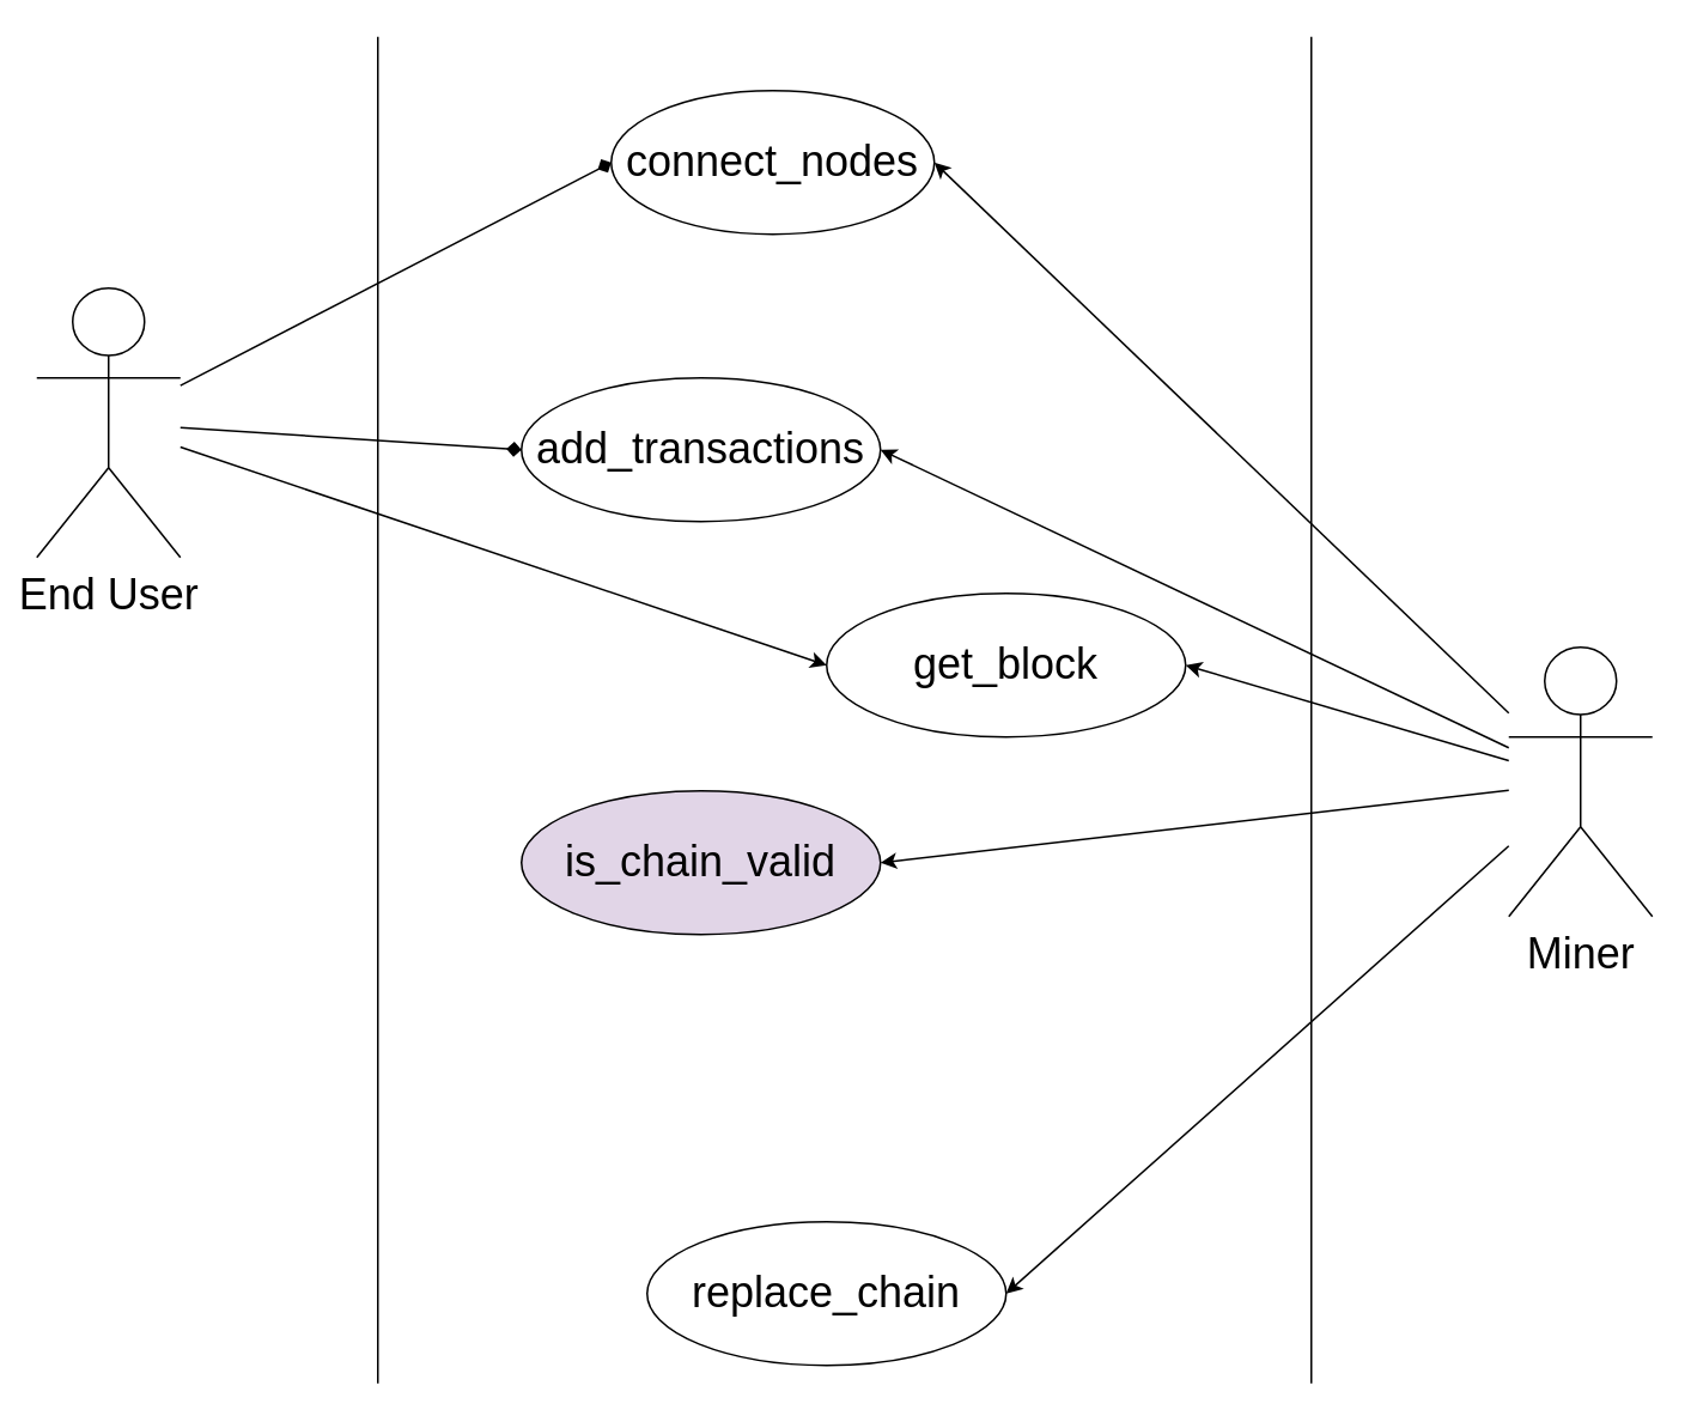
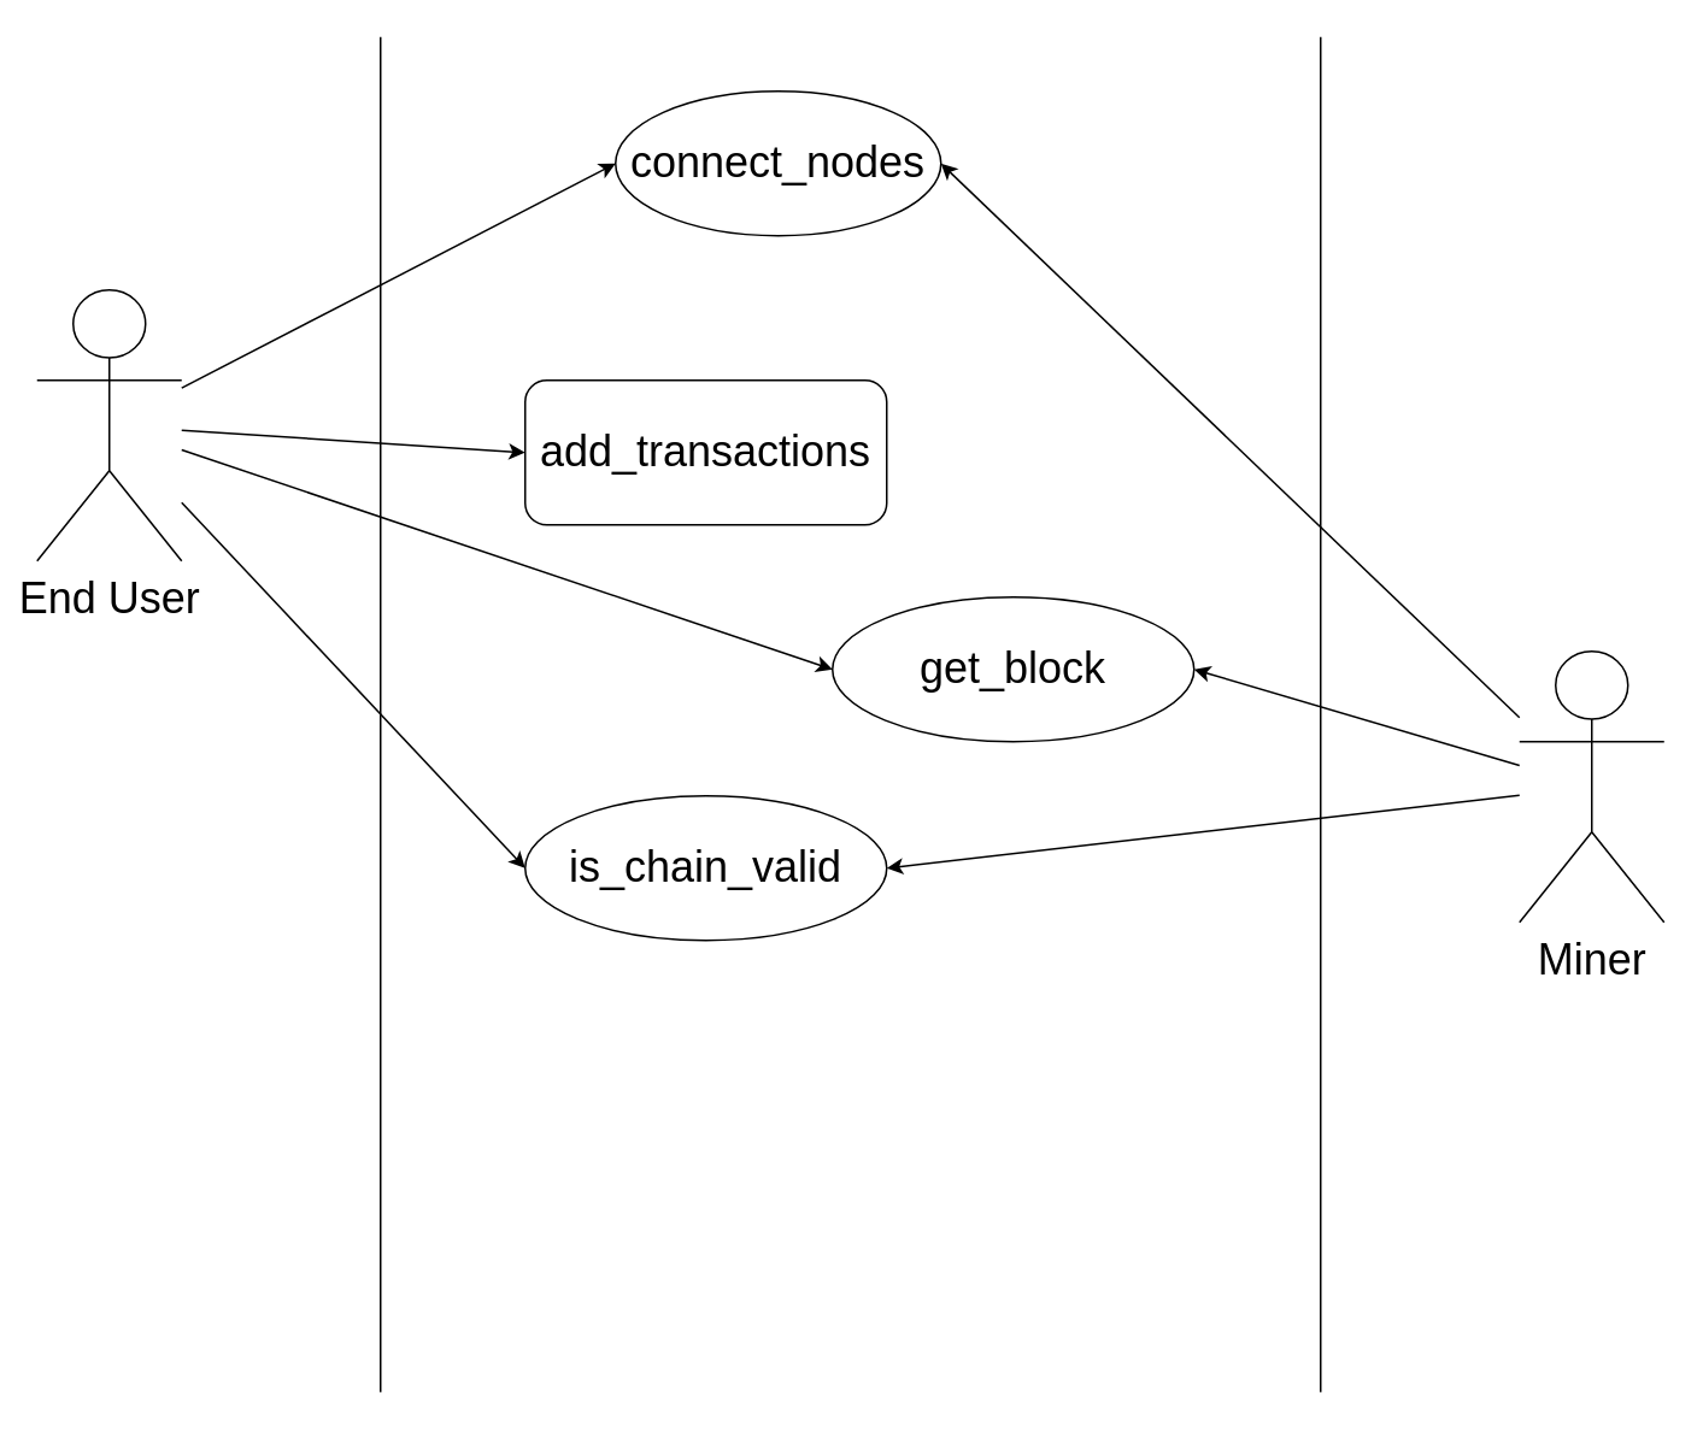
- <mxCell id="11" value="" style="endArrow=diamond;html=1;entryX=0;entryY=0.5;entryDx=0;entryDy=0;" edge="1" parent="1" source="9" target="2"><mxGeometry width="50" height="50" relative="1" as="geometry"><mxPoint x="130" y="380" as="sourcePoint" /><mxPoint x="180" y="330" as="targetPoint" /></mxGeometry></mxCell>
+ <mxCell id="11" value="" style="endArrow=classic;html=1;entryX=0;entryY=0.5;entryDx=0;entryDy=0;" edge="1" parent="1" source="9" target="2"><mxGeometry width="50" height="50" relative="1" as="geometry"><mxPoint x="130" y="380" as="sourcePoint" /><mxPoint x="180" y="330" as="targetPoint" /></mxGeometry></mxCell>
- <mxCell id="12" value="" style="endArrow=diamond;html=1;entryX=0;entryY=0.5;entryDx=0;entryDy=0;" edge="1" parent="1" source="9" target="3"><mxGeometry width="50" height="50" relative="1" as="geometry"><mxPoint x="90" y="430" as="sourcePoint" /><mxPoint x="140" y="380" as="targetPoint" /></mxGeometry></mxCell>
+ <mxCell id="12" value="" style="endArrow=classic;html=1;entryX=0;entryY=0.5;entryDx=0;entryDy=0;" edge="1" parent="1" source="9" target="3"><mxGeometry width="50" height="50" relative="1" as="geometry"><mxPoint x="90" y="430" as="sourcePoint" /><mxPoint x="140" y="380" as="targetPoint" /></mxGeometry></mxCell>
- <mxCell id="3" value="&lt;font style=&quot;font-size: 24px&quot;&gt;add_transactions&lt;/font&gt;" style="ellipse;whiteSpace=wrap;html=1;" vertex="1" parent="1"><mxGeometry x="290" y="210" width="200" height="80" as="geometry" /></mxCell>
+ <mxCell id="3" value="&lt;font style=&quot;font-size: 24px&quot;&gt;add_transactions&lt;/font&gt;" style="whiteSpace=wrap;html=1;rounded=1;" vertex="1" parent="1"><mxGeometry x="290" y="210" width="200" height="80" as="geometry" /></mxCell>
- <mxCell id="16" value="" style="endArrow=classic;html=1;entryX=1;entryY=0.5;entryDx=0;entryDy=0;" edge="1" parent="1" source="10" target="3"><mxGeometry width="50" height="50" relative="1" as="geometry"><mxPoint x="850" y="240" as="sourcePoint" /><mxPoint x="660" y="200" as="targetPoint" /></mxGeometry></mxCell>
+ <mxCell id="14" value="" style="endArrow=classic;html=1;entryX=0;entryY=0.5;entryDx=0;entryDy=0;" edge="1" parent="1" source="9" target="5"><mxGeometry width="50" height="50" relative="1" as="geometry"><mxPoint x="100" y="420" as="sourcePoint" /><mxPoint x="270" y="520" as="targetPoint" /></mxGeometry></mxCell>
- <mxCell id="5" value="&lt;span style=&quot;font-size: 24px&quot;&gt;is_chain_valid&lt;/span&gt;" style="ellipse;whiteSpace=wrap;html=1;fillColor=#e1d5e7;" vertex="1" parent="1"><mxGeometry x="290" y="440" width="200" height="80" as="geometry" /></mxCell>
+ <mxCell id="5" value="&lt;span style=&quot;font-size: 24px&quot;&gt;is_chain_valid&lt;/span&gt;" style="ellipse;whiteSpace=wrap;html=1;" vertex="1" parent="1"><mxGeometry x="290" y="440" width="200" height="80" as="geometry" /></mxCell>
- <mxCell id="19" value="" style="endArrow=classic;html=1;entryX=1;entryY=0.5;entryDx=0;entryDy=0;" edge="1" parent="1" source="10" target="6"><mxGeometry width="50" height="50" relative="1" as="geometry"><mxPoint x="860" y="760" as="sourcePoint" /><mxPoint x="910" y="710" as="targetPoint" /></mxGeometry></mxCell>
- <mxCell id="6" value="&lt;span style=&quot;font-size: 24px&quot;&gt;replace_chain&lt;/span&gt;" style="ellipse;whiteSpace=wrap;html=1;" vertex="1" parent="1"><mxGeometry x="360" y="680" width="200" height="80" as="geometry" /></mxCell>
